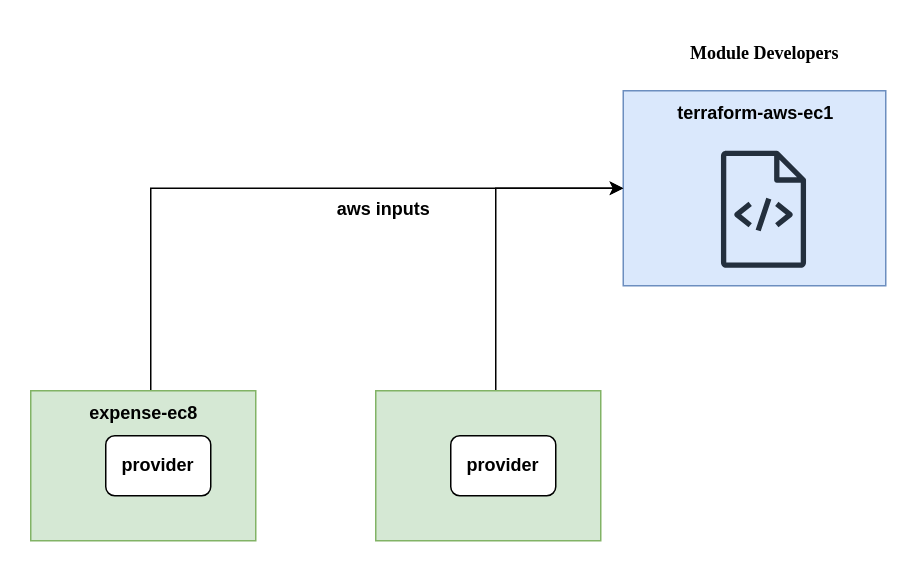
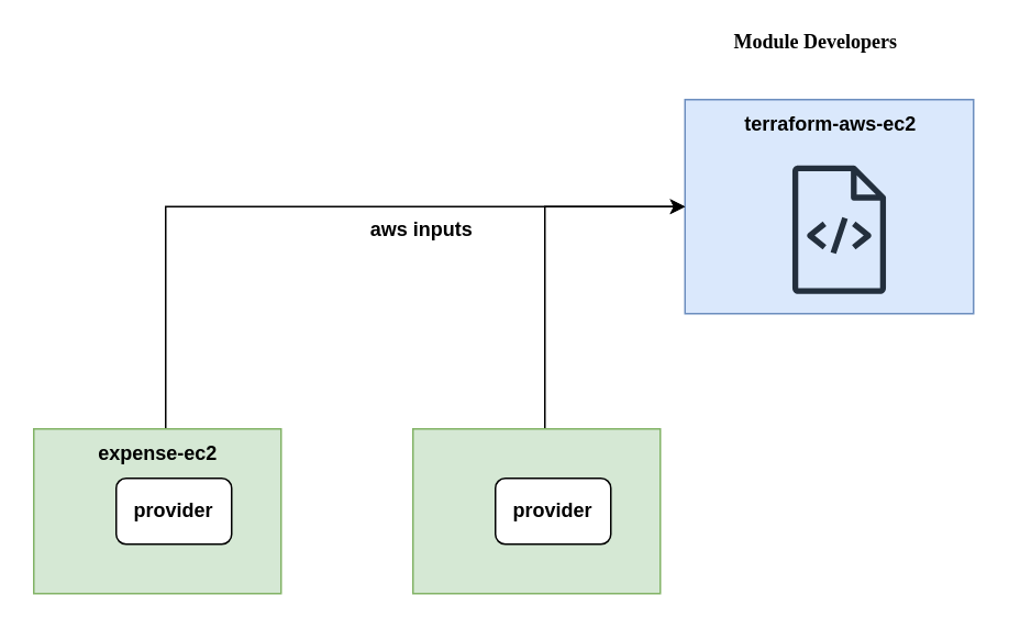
- <mxCell id="13" value="&lt;b&gt;&lt;font face=&quot;Comic Sans MS&quot;&gt;Module Developers&lt;/font&gt;&lt;/b&gt;" style="text;html=1;align=center;verticalAlign=middle;resizable=0;points=[];autosize=1;strokeColor=none;fillColor=none;" vertex="1" parent="1"><mxGeometry x="443.5" y="20" width="130" height="30" as="geometry" /></mxCell>
+ <mxCell id="13" value="&lt;b&gt;&lt;font face=&quot;Comic Sans MS&quot;&gt;Module Developers&lt;/font&gt;&lt;/b&gt;" style="text;html=1;align=center;verticalAlign=middle;resizable=0;points=[];autosize=1;strokeColor=none;fillColor=none;" vertex="1" parent="1"><mxGeometry x="428.5" y="10" width="130" height="30" as="geometry" /></mxCell>
- <mxCell id="3" value="&lt;b&gt;terraform-aws-ec1&lt;/b&gt;" style="text;html=1;align=center;verticalAlign=middle;resizable=0;points=[];autosize=1;strokeColor=none;fillColor=none;" vertex="1" parent="1"><mxGeometry x="437.5" y="60" width="130" height="30" as="geometry" /></mxCell>
+ <mxCell id="3" value="&lt;b&gt;terraform-aws-ec2&lt;/b&gt;" style="text;html=1;align=center;verticalAlign=middle;resizable=0;points=[];autosize=1;strokeColor=none;fillColor=none;" vertex="1" parent="1"><mxGeometry x="437.5" y="60" width="130" height="30" as="geometry" /></mxCell>
- <mxCell id="7" value="&lt;b&gt;expense-ec8&lt;/b&gt;" style="text;html=1;align=center;verticalAlign=middle;resizable=0;points=[];autosize=1;strokeColor=none;fillColor=none;" vertex="1" parent="1"><mxGeometry x="45" y="260" width="100" height="30" as="geometry" /></mxCell>
+ <mxCell id="7" value="&lt;b&gt;expense-ec2&lt;/b&gt;" style="text;html=1;align=center;verticalAlign=middle;resizable=0;points=[];autosize=1;strokeColor=none;fillColor=none;" vertex="1" parent="1"><mxGeometry x="45" y="260" width="100" height="30" as="geometry" /></mxCell>
